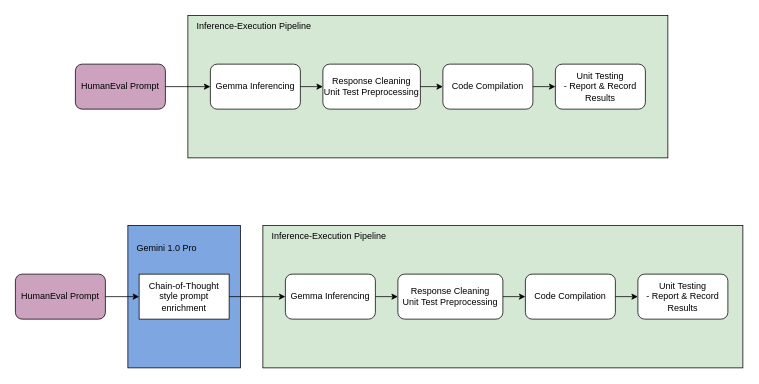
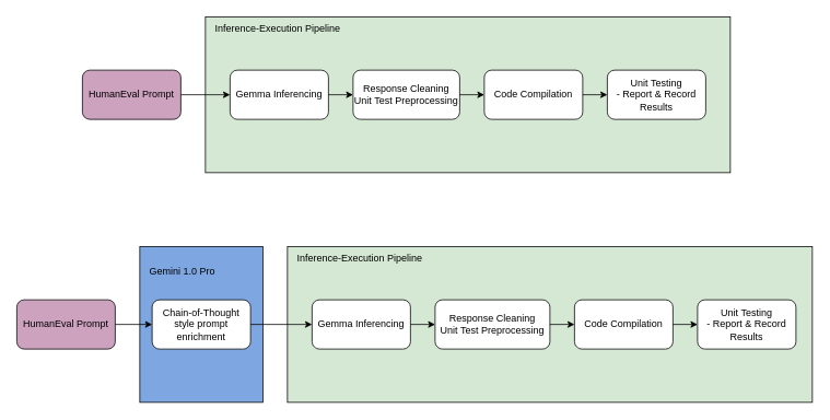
- <mxCell id="25" value="Chain-of-Thought style prompt enrichment" style="whiteSpace=wrap;html=1;rounded=0;" vertex="1" parent="1"><mxGeometry x="185" y="365" width="120" height="60" as="geometry" /></mxCell>
+ <mxCell id="25" value="Chain-of-Thought style prompt enrichment" style="rounded=1;whiteSpace=wrap;html=1;" vertex="1" parent="1"><mxGeometry x="185" y="365" width="120" height="60" as="geometry" /></mxCell>
